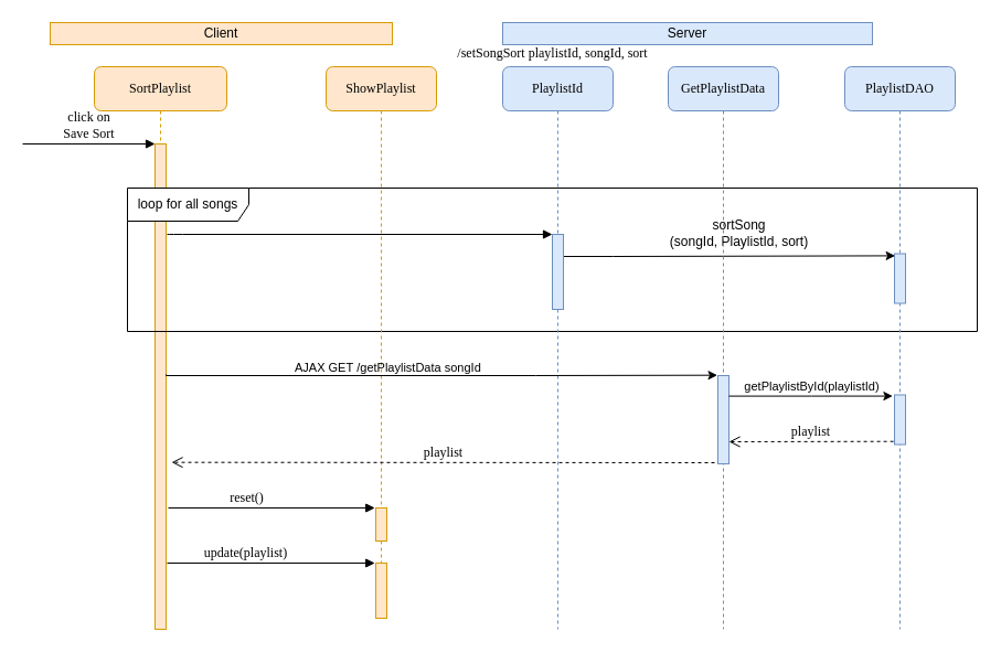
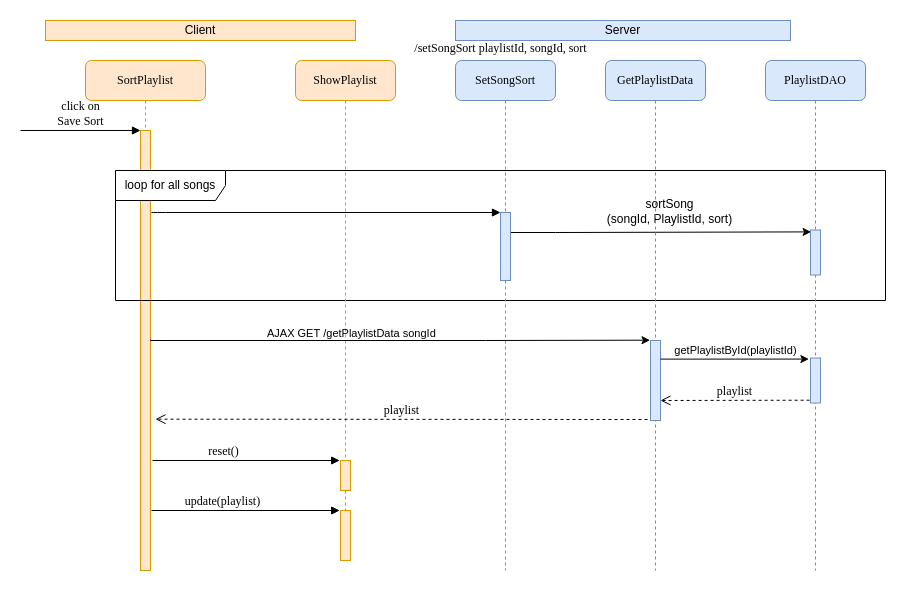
- <mxCell id="7" value="PlaylistId" style="shape=umlLifeline;perimeter=lifelinePerimeter;whiteSpace=wrap;html=1;container=1;collapsible=0;recursiveResize=0;outlineConnect=0;rounded=1;shadow=0;comic=0;labelBackgroundColor=none;strokeWidth=1;fontFamily=Verdana;fontSize=12;align=center;fillColor=#dae8fc;strokeColor=#6c8ebf;" parent="1" vertex="1"><mxGeometry x="455" y="60" width="100" height="510" as="geometry" /></mxCell>
+ <mxCell id="7" value="SetSongSort" style="shape=umlLifeline;perimeter=lifelinePerimeter;whiteSpace=wrap;html=1;container=1;collapsible=0;recursiveResize=0;outlineConnect=0;rounded=1;shadow=0;comic=0;labelBackgroundColor=none;strokeWidth=1;fontFamily=Verdana;fontSize=12;align=center;fillColor=#dae8fc;strokeColor=#6c8ebf;" parent="1" vertex="1"><mxGeometry x="455" y="60" width="100" height="510" as="geometry" /></mxCell>
